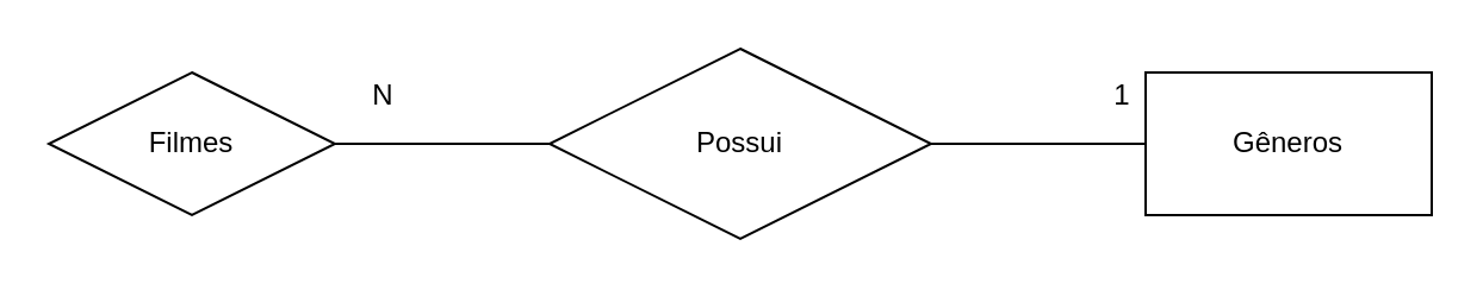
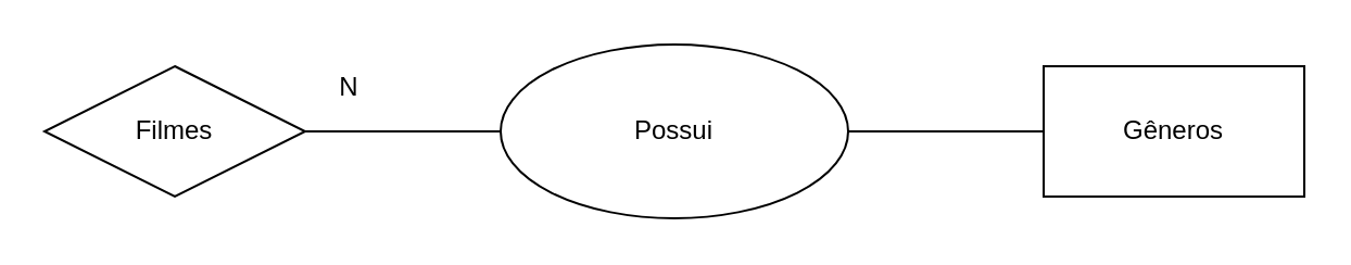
- <mxCell id="8" value="1" style="text;html=1;align=center;verticalAlign=middle;resizable=0;points=[];autosize=1;" parent="1" vertex="1"><mxGeometry x="460" y="30" width="20" height="20" as="geometry" /></mxCell>
- <mxCell id="5" value="Possui" style="rhombus;whiteSpace=wrap;html=1;" parent="1" vertex="1"><mxGeometry x="230" y="20" width="160" height="80" as="geometry" /></mxCell>
+ <mxCell id="5" value="Possui" style="ellipse;whiteSpace=wrap;html=1;" parent="1" vertex="1"><mxGeometry x="230" y="20" width="160" height="80" as="geometry" /></mxCell>
